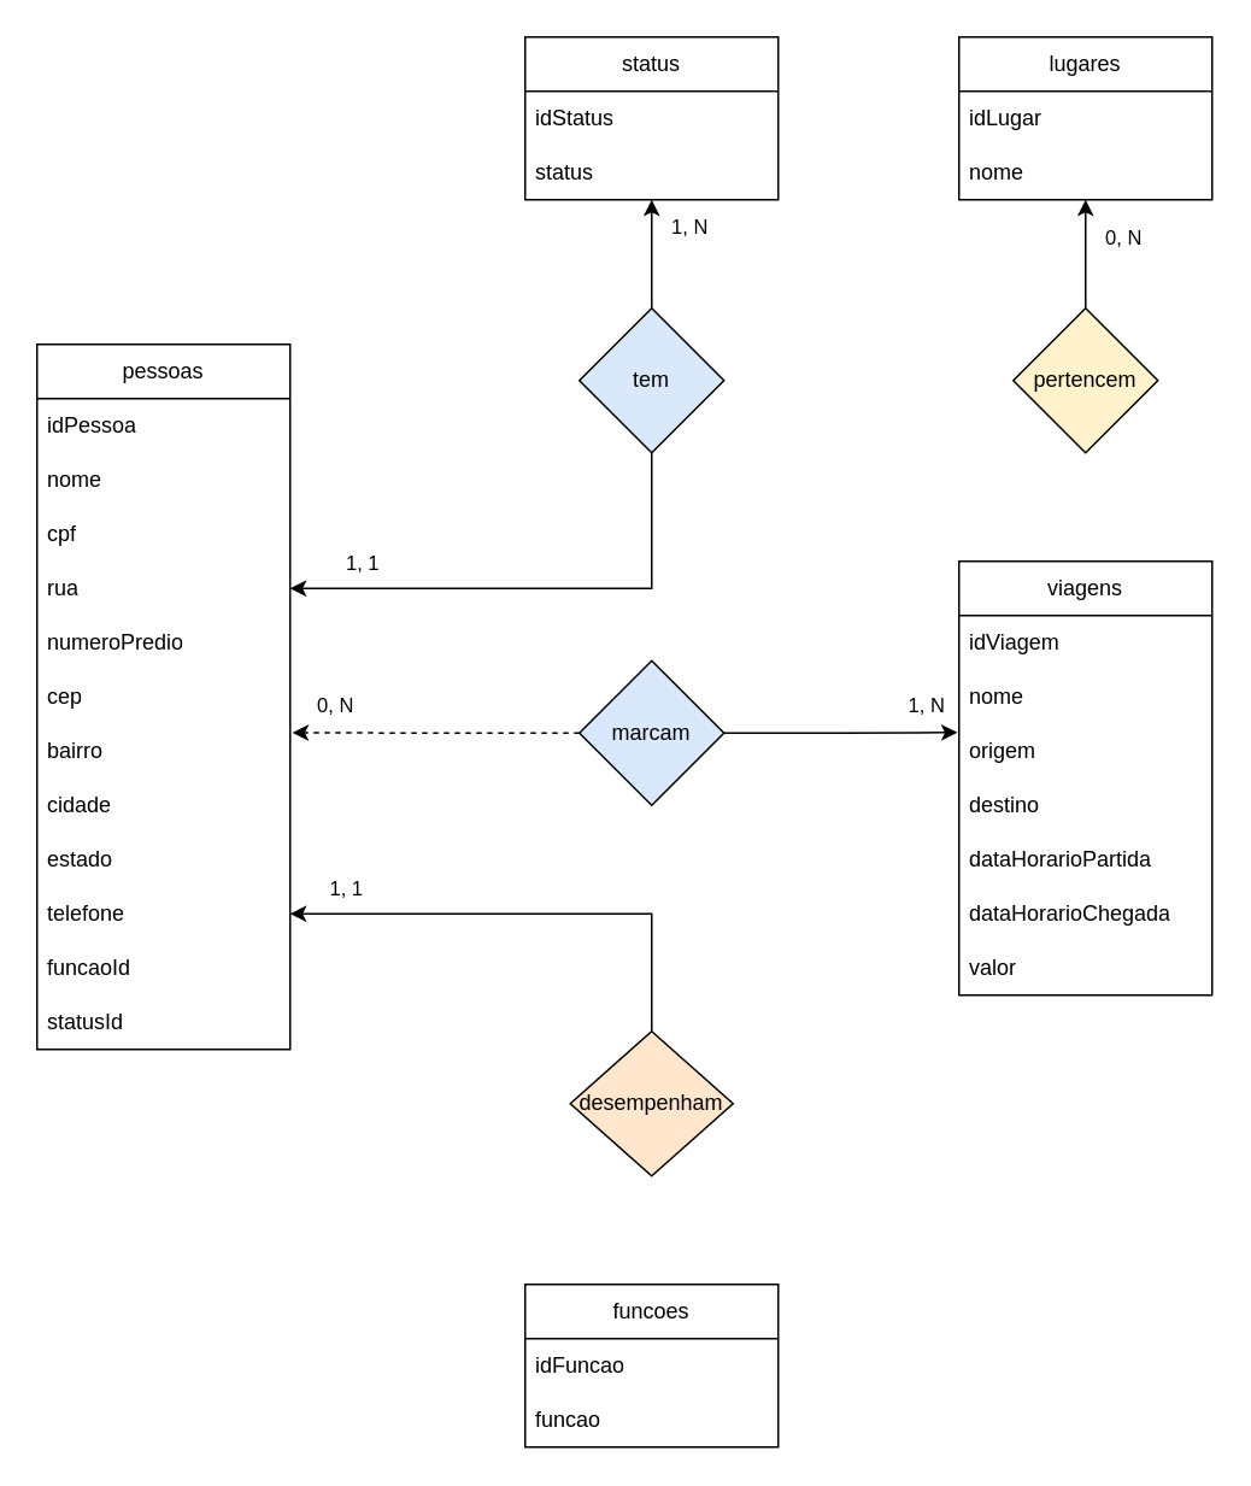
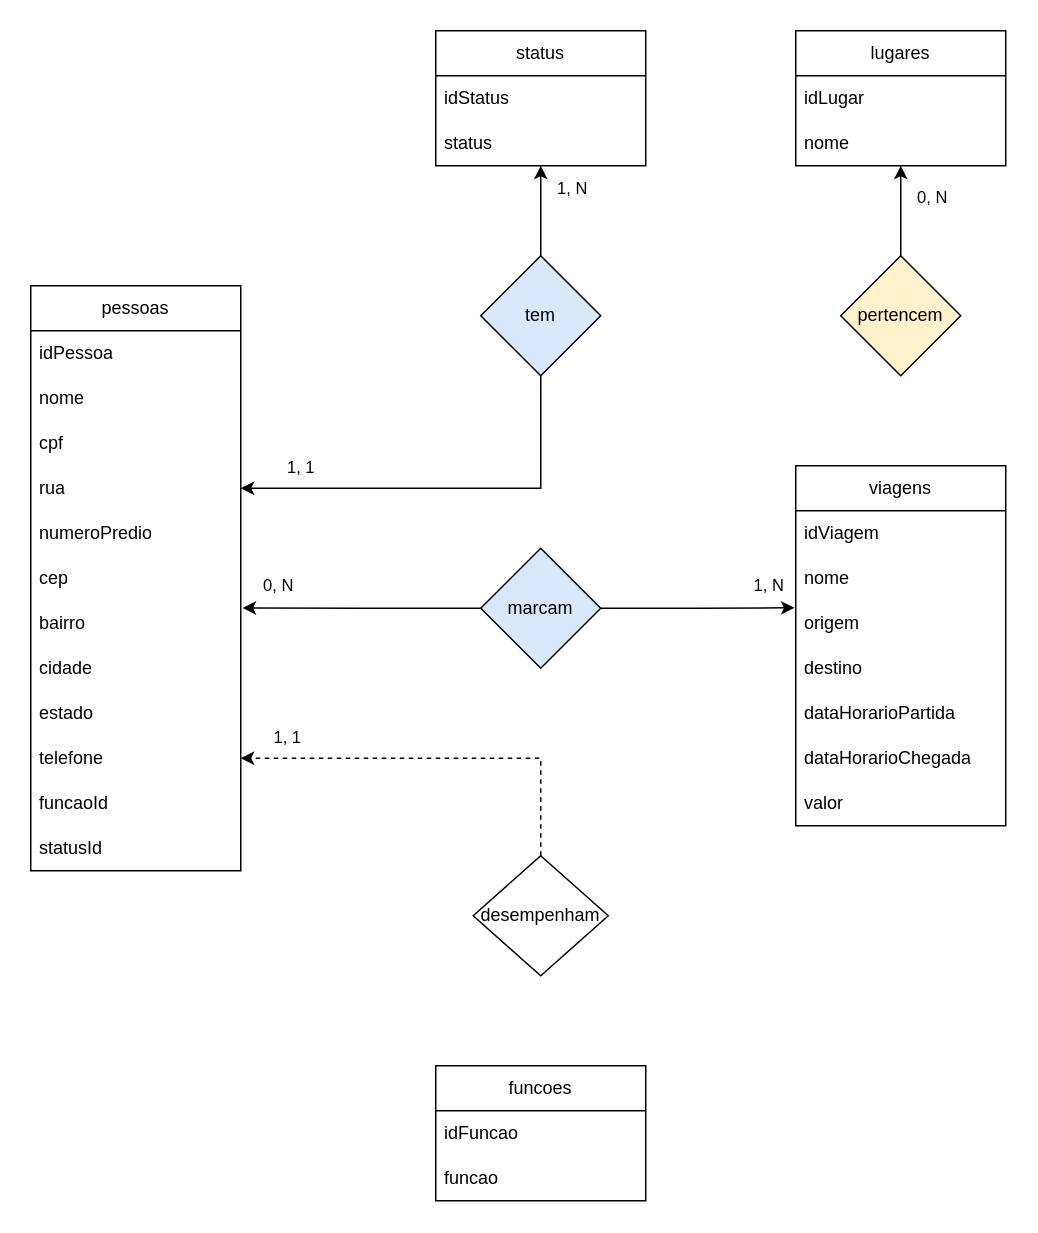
- <mxCell id="32" style="edgeStyle=orthogonalEdgeStyle;rounded=0;orthogonalLoop=1;jettySize=auto;html=1;entryX=1.009;entryY=0.16;entryDx=0;entryDy=0;entryPerimeter=0;dashed=1;" edge="1" parent="1" source="34" target="9"><mxGeometry relative="1" as="geometry"><mxPoint x="220" y="400" as="targetPoint" /></mxGeometry></mxCell>
+ <mxCell id="32" style="edgeStyle=orthogonalEdgeStyle;rounded=0;orthogonalLoop=1;jettySize=auto;html=1;entryX=1.009;entryY=0.16;entryDx=0;entryDy=0;entryPerimeter=0;" edge="1" parent="1" source="34" target="9"><mxGeometry relative="1" as="geometry"><mxPoint x="220" y="400" as="targetPoint" /></mxGeometry></mxCell>
- <mxCell id="40" style="edgeStyle=orthogonalEdgeStyle;rounded=0;orthogonalLoop=1;jettySize=auto;html=1;entryX=1;entryY=0.5;entryDx=0;entryDy=0;" edge="1" parent="1" source="42" target="12"><mxGeometry relative="1" as="geometry" /></mxCell>
+ <mxCell id="40" style="edgeStyle=orthogonalEdgeStyle;rounded=0;orthogonalLoop=1;jettySize=auto;html=1;entryX=1;entryY=0.5;entryDx=0;entryDy=0;dashed=1;" edge="1" parent="1" source="42" target="12"><mxGeometry relative="1" as="geometry" /></mxCell>
- <mxCell id="42" value="desempenham" style="rhombus;whiteSpace=wrap;html=1;fillColor=#ffe6cc;" vertex="1" parent="1"><mxGeometry x="315" y="570" width="90" height="80" as="geometry" /></mxCell>
+ <mxCell id="42" value="desempenham" style="rhombus;whiteSpace=wrap;html=1;" vertex="1" parent="1"><mxGeometry x="315" y="570" width="90" height="80" as="geometry" /></mxCell>
